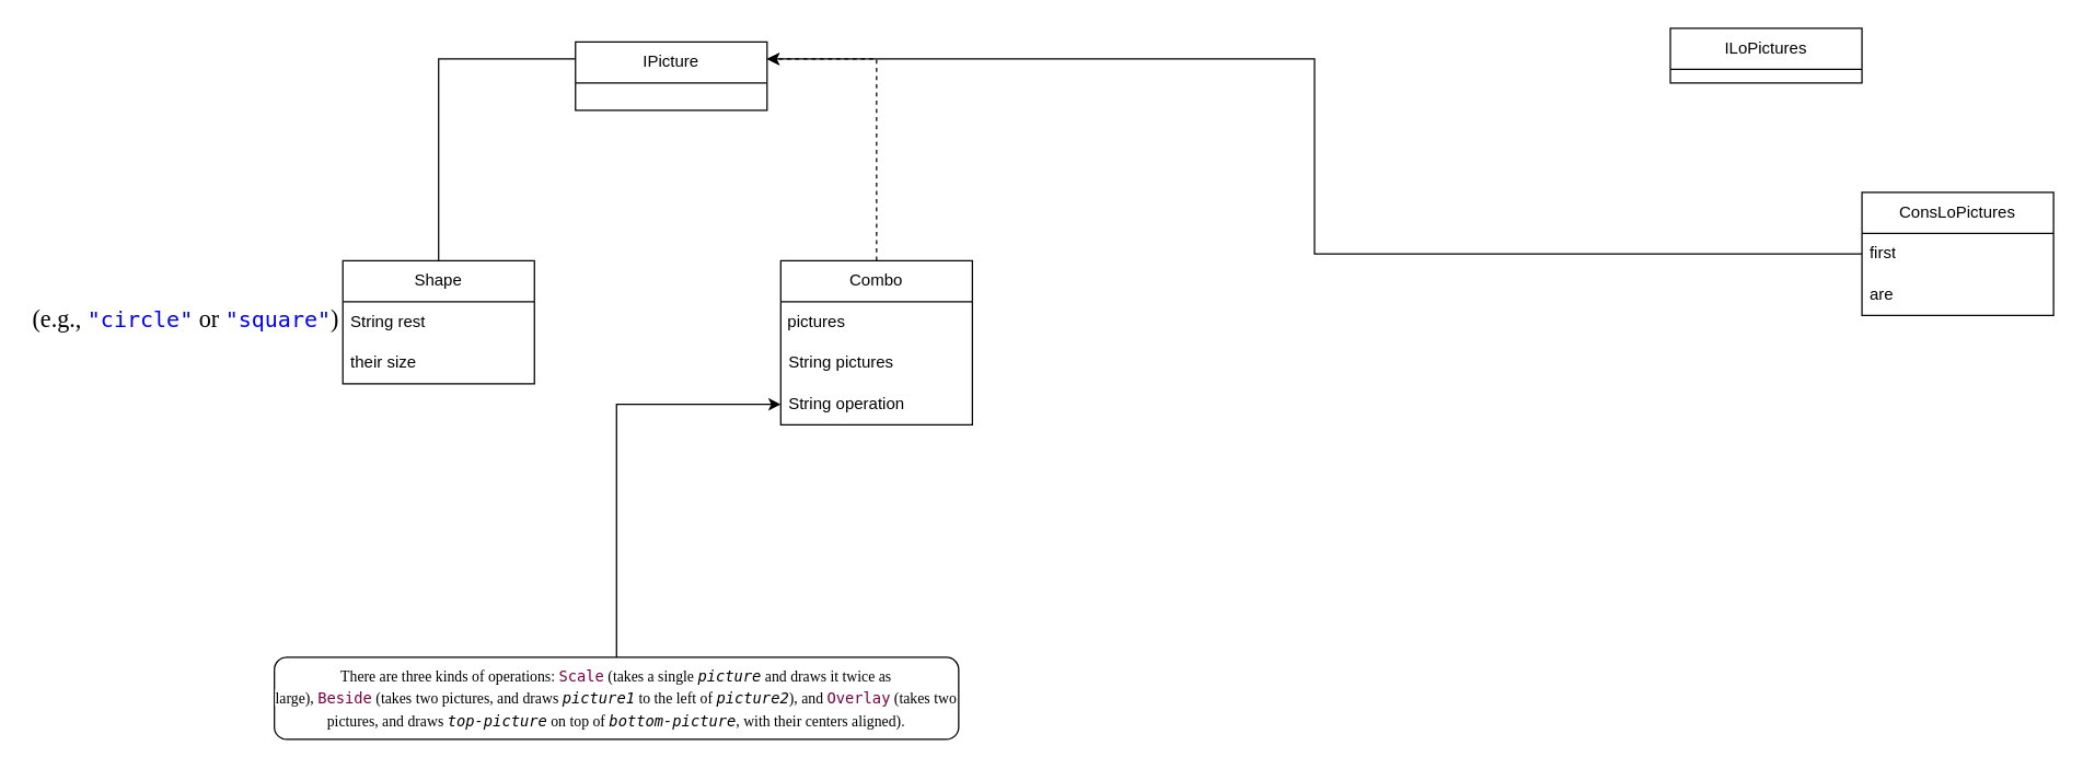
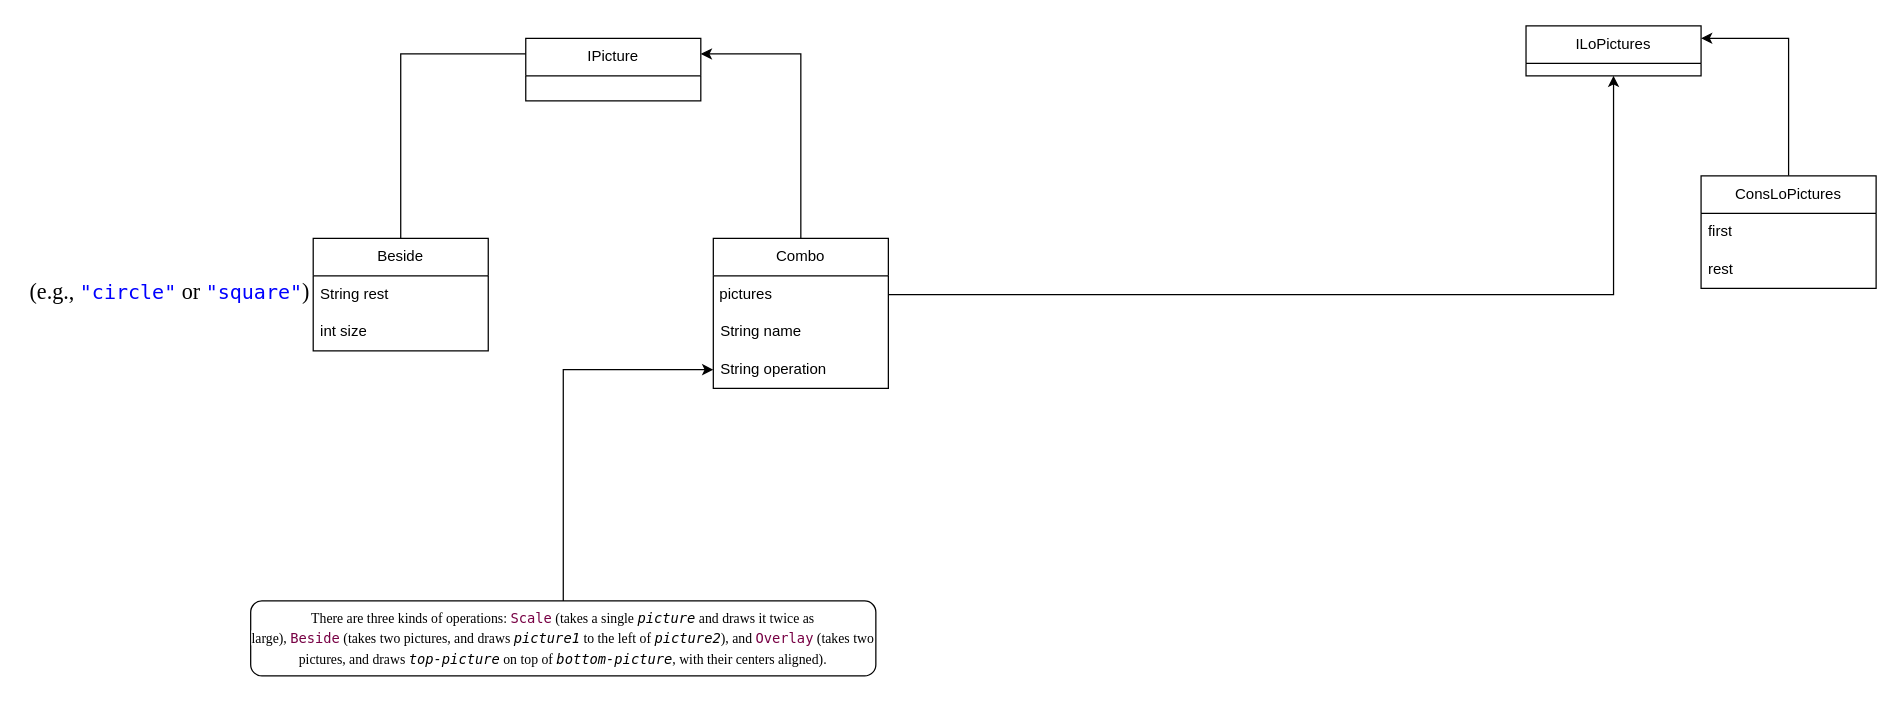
+ <mxCell id="16" style="edgeStyle=orthogonalEdgeStyle;rounded=0;orthogonalLoop=1;jettySize=auto;html=1;exitX=0.5;exitY=0;exitDx=0;exitDy=0;entryX=1;entryY=0.25;entryDx=0;entryDy=0;" edge="1" parent="1" source="17" target="15"><mxGeometry relative="1" as="geometry" /></mxCell>
- <mxCell id="7" style="edgeStyle=orthogonalEdgeStyle;rounded=0;orthogonalLoop=1;jettySize=auto;html=1;exitX=0.5;exitY=0;exitDx=0;exitDy=0;entryX=1;entryY=0.25;entryDx=0;entryDy=0;dashed=1;" edge="1" parent="1" source="8" target="2"><mxGeometry relative="1" as="geometry" /></mxCell>
+ <mxCell id="7" style="edgeStyle=orthogonalEdgeStyle;rounded=0;orthogonalLoop=1;jettySize=auto;html=1;exitX=0.5;exitY=0;exitDx=0;exitDy=0;entryX=1;entryY=0.25;entryDx=0;entryDy=0;" edge="1" parent="1" source="8" target="2"><mxGeometry relative="1" as="geometry" /></mxCell>
- <mxCell id="20" style="edgeStyle=orthogonalEdgeStyle;rounded=0;orthogonalLoop=1;jettySize=auto;html=1;exitX=0;exitY=0.5;exitDx=0;exitDy=0;entryX=1;entryY=0.25;entryDx=0;entryDy=0;jumpStyle=arc;" edge="1" parent="1" source="18" target="2"><mxGeometry relative="1" as="geometry" /></mxCell>
- <mxCell id="4" value="Shape" style="swimlane;fontStyle=0;childLayout=stackLayout;horizontal=1;startSize=30;horizontalStack=0;resizeParent=1;resizeParentMax=0;resizeLast=0;collapsible=1;marginBottom=0;whiteSpace=wrap;html=1;" vertex="1" parent="1"><mxGeometry x="250" y="190" width="140" height="90" as="geometry" /></mxCell>
+ <mxCell id="4" value="Beside" style="swimlane;fontStyle=0;childLayout=stackLayout;horizontal=1;startSize=30;horizontalStack=0;resizeParent=1;resizeParentMax=0;resizeLast=0;collapsible=1;marginBottom=0;whiteSpace=wrap;html=1;" vertex="1" parent="1"><mxGeometry x="250" y="190" width="140" height="90" as="geometry" /></mxCell>
- <mxCell id="19" value="are" style="text;strokeColor=none;fillColor=none;align=left;verticalAlign=middle;spacingLeft=4;spacingRight=4;overflow=hidden;points=[[0,0.5],[1,0.5]];portConstraint=eastwest;rotatable=0;whiteSpace=wrap;html=1;" vertex="1" parent="17"><mxGeometry y="60" width="140" height="30" as="geometry" /></mxCell>
+ <mxCell id="19" value="rest" style="text;strokeColor=none;fillColor=none;align=left;verticalAlign=middle;spacingLeft=4;spacingRight=4;overflow=hidden;points=[[0,0.5],[1,0.5]];portConstraint=eastwest;rotatable=0;whiteSpace=wrap;html=1;" vertex="1" parent="17"><mxGeometry y="60" width="140" height="30" as="geometry" /></mxCell>
+ <mxCell id="21" style="edgeStyle=orthogonalEdgeStyle;rounded=0;orthogonalLoop=1;jettySize=auto;html=1;exitX=1;exitY=0.5;exitDx=0;exitDy=0;jumpStyle=arc;" edge="1" parent="1" source="9" target="15"><mxGeometry relative="1" as="geometry" /></mxCell>
- <mxCell id="6" value="their size" style="text;strokeColor=none;fillColor=none;align=left;verticalAlign=middle;spacingLeft=4;spacingRight=4;overflow=hidden;points=[[0,0.5],[1,0.5]];portConstraint=eastwest;rotatable=0;whiteSpace=wrap;html=1;" vertex="1" parent="4"><mxGeometry y="60" width="140" height="30" as="geometry" /></mxCell>
+ <mxCell id="6" value="int size" style="text;strokeColor=none;fillColor=none;align=left;verticalAlign=middle;spacingLeft=4;spacingRight=4;overflow=hidden;points=[[0,0.5],[1,0.5]];portConstraint=eastwest;rotatable=0;whiteSpace=wrap;html=1;" vertex="1" parent="4"><mxGeometry y="60" width="140" height="30" as="geometry" /></mxCell>
- <mxCell id="10" value="String pictures" style="text;strokeColor=none;fillColor=none;align=left;verticalAlign=middle;spacingLeft=4;spacingRight=4;overflow=hidden;points=[[0,0.5],[1,0.5]];portConstraint=eastwest;rotatable=0;whiteSpace=wrap;html=1;" vertex="1" parent="8"><mxGeometry y="60" width="140" height="30" as="geometry" /></mxCell>
+ <mxCell id="10" value="String name" style="text;strokeColor=none;fillColor=none;align=left;verticalAlign=middle;spacingLeft=4;spacingRight=4;overflow=hidden;points=[[0,0.5],[1,0.5]];portConstraint=eastwest;rotatable=0;whiteSpace=wrap;html=1;" vertex="1" parent="8"><mxGeometry y="60" width="140" height="30" as="geometry" /></mxCell>
